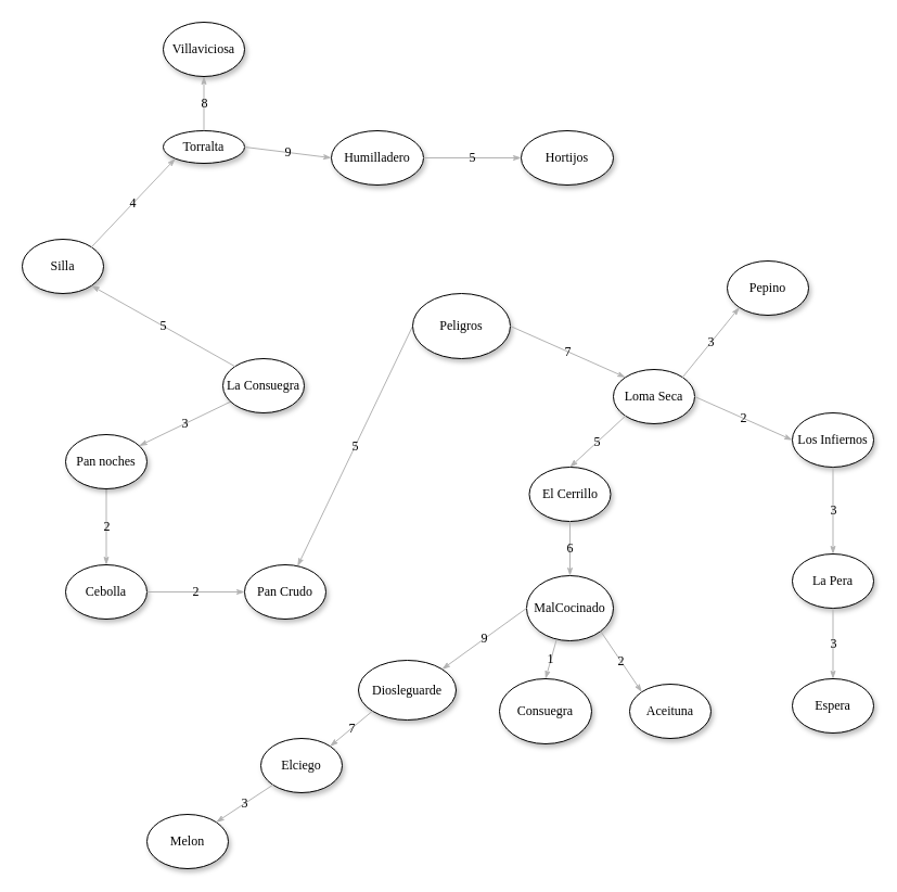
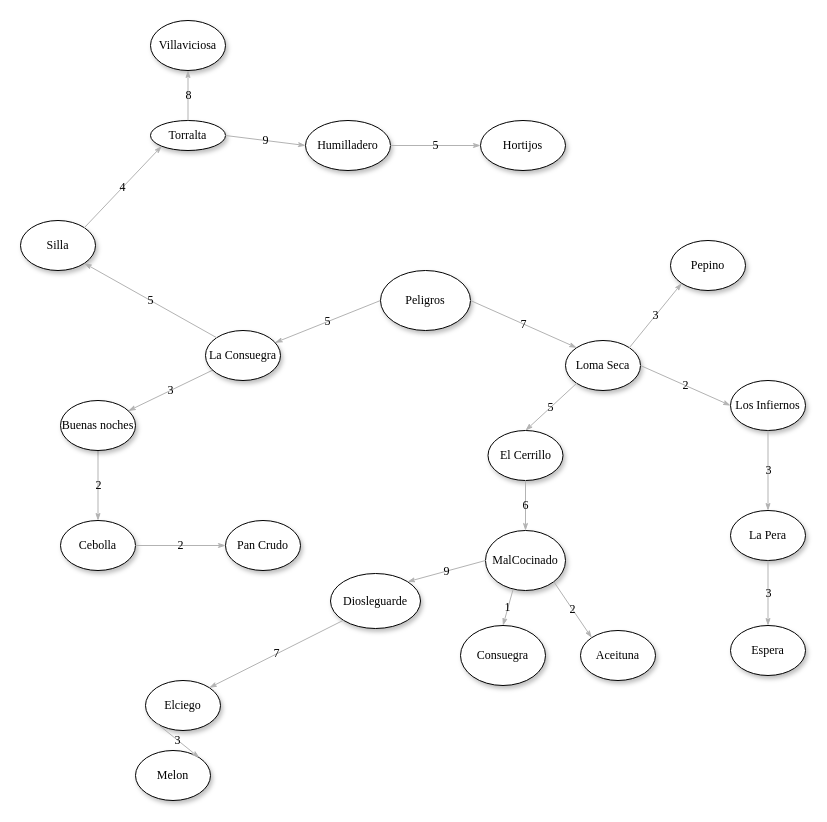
- <mxCell id="2" value="5" style="edgeStyle=none;rounded=1;html=1;labelBackgroundColor=none;startArrow=none;startFill=0;startSize=5;endArrow=classicThin;endFill=1;endSize=5;jettySize=auto;orthogonalLoop=1;strokeColor=#B3B3B3;strokeWidth=1;fontFamily=Verdana;fontSize=12;exitX=0;exitY=0.5;exitDx=0;exitDy=0;" parent="1" source="3" target="9" edge="1"><mxGeometry relative="1" as="geometry"><mxPoint x="380" y="350" as="sourcePoint" /></mxGeometry></mxCell>
+ <mxCell id="2" value="5" style="edgeStyle=none;rounded=1;html=1;labelBackgroundColor=none;startArrow=none;startFill=0;startSize=5;endArrow=classicThin;endFill=1;endSize=5;jettySize=auto;orthogonalLoop=1;strokeColor=#B3B3B3;strokeWidth=1;fontFamily=Verdana;fontSize=12;exitX=0;exitY=0.5;exitDx=0;exitDy=0;" parent="1" source="3" target="5" edge="1"><mxGeometry relative="1" as="geometry"><mxPoint x="380" y="350" as="sourcePoint" /></mxGeometry></mxCell>
- <mxCell id="7" value="Pan noches" style="ellipse;whiteSpace=wrap;html=1;rounded=0;shadow=1;comic=0;labelBackgroundColor=none;strokeWidth=1;fontFamily=Verdana;fontSize=12;align=center;" parent="1" vertex="1"><mxGeometry x="60" y="400" width="75" height="50" as="geometry" /></mxCell>
+ <mxCell id="7" value="Buenas noches" style="ellipse;whiteSpace=wrap;html=1;rounded=0;shadow=1;comic=0;labelBackgroundColor=none;strokeWidth=1;fontFamily=Verdana;fontSize=12;align=center;" parent="1" vertex="1"><mxGeometry x="60" y="400" width="75" height="50" as="geometry" /></mxCell>
- <mxCell id="39" value="Diosleguarde" style="ellipse;whiteSpace=wrap;html=1;rounded=0;shadow=1;comic=0;labelBackgroundColor=none;strokeWidth=1;fontFamily=Verdana;fontSize=12;align=center;" vertex="1" parent="1"><mxGeometry x="330" y="608" width="90" height="55" as="geometry" /></mxCell>
+ <mxCell id="39" value="Diosleguarde" style="ellipse;whiteSpace=wrap;html=1;rounded=0;shadow=1;comic=0;labelBackgroundColor=none;strokeWidth=1;fontFamily=Verdana;fontSize=12;align=center;" vertex="1" parent="1"><mxGeometry x="330" y="573" width="90" height="55" as="geometry" /></mxCell>
- <mxCell id="40" value="Elciego" style="ellipse;whiteSpace=wrap;html=1;rounded=0;shadow=1;comic=0;labelBackgroundColor=none;strokeWidth=1;fontFamily=Verdana;fontSize=12;align=center;" vertex="1" parent="1"><mxGeometry x="240" y="680" width="75" height="50" as="geometry" /></mxCell>
+ <mxCell id="40" value="Elciego" style="ellipse;whiteSpace=wrap;html=1;rounded=0;shadow=1;comic=0;labelBackgroundColor=none;strokeWidth=1;fontFamily=Verdana;fontSize=12;align=center;" vertex="1" parent="1"><mxGeometry x="145" y="680" width="75" height="50" as="geometry" /></mxCell>
